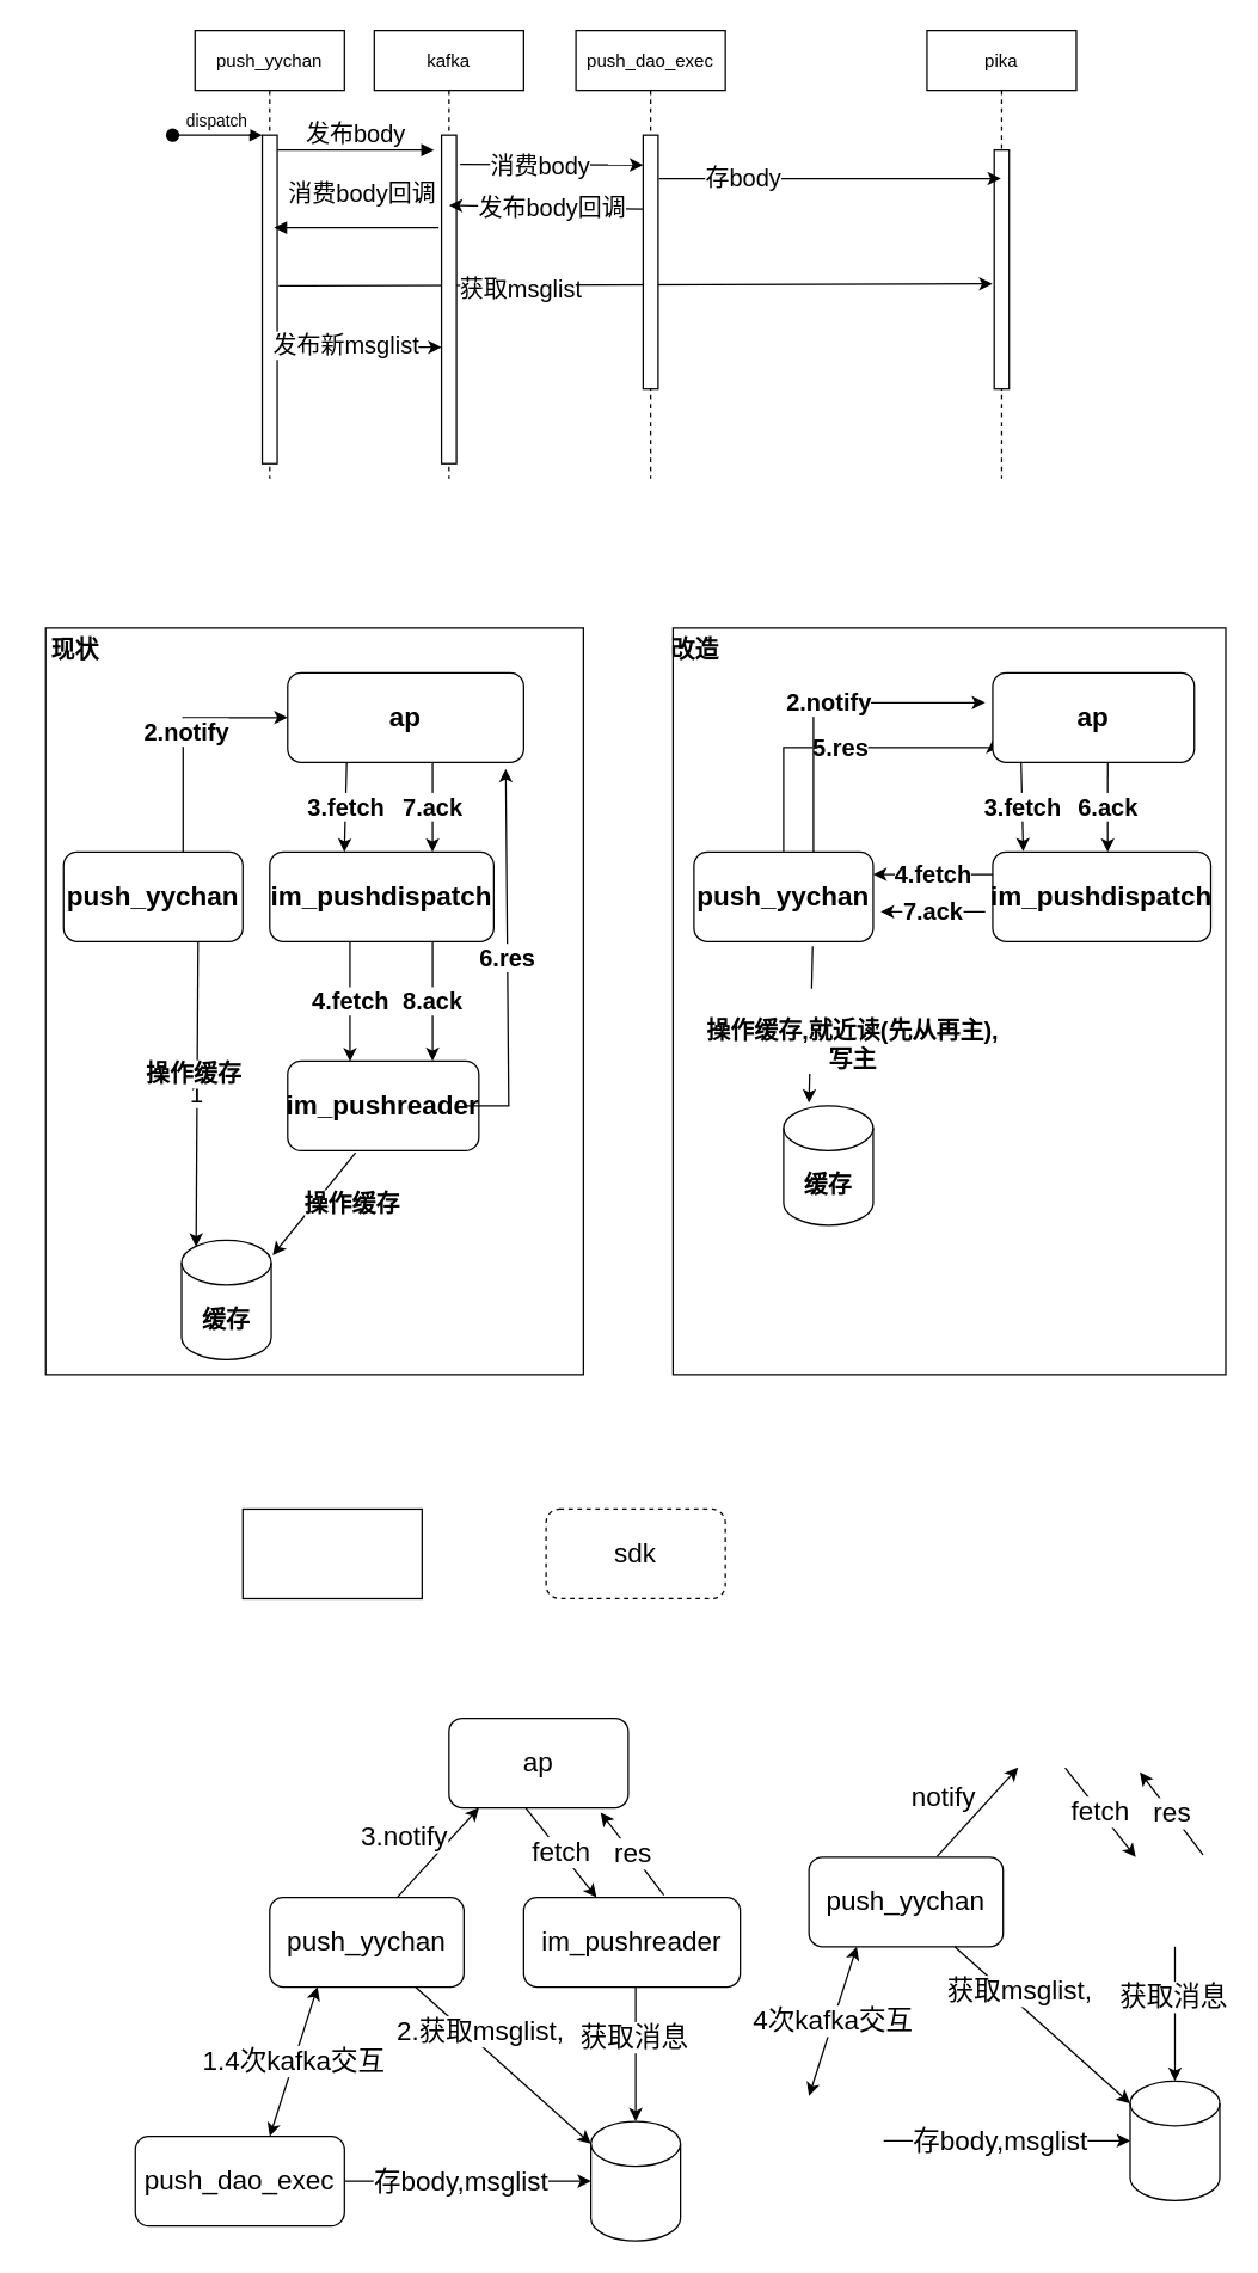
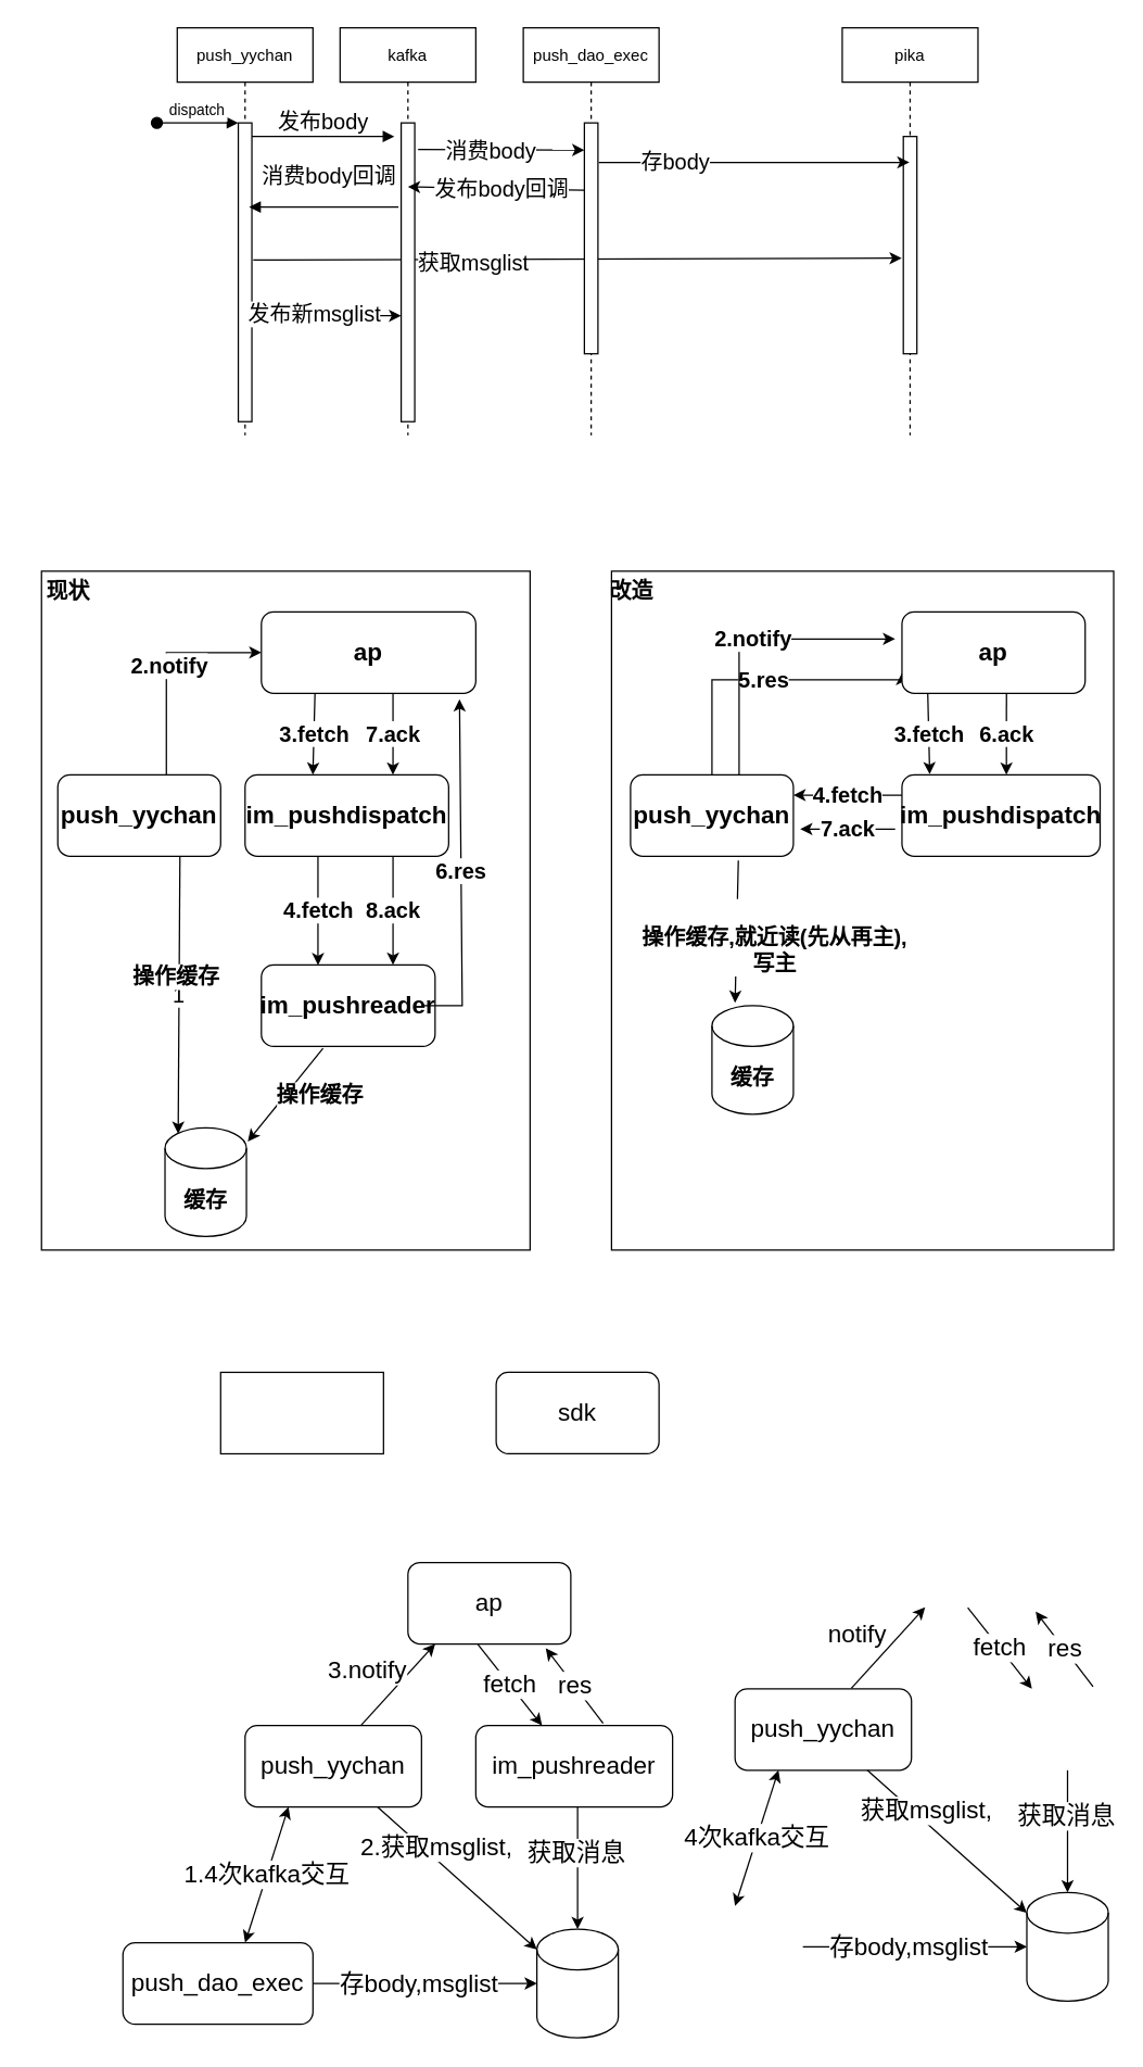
- <mxCell id="53" value="sdk" style="rounded=1;whiteSpace=wrap;html=1;fontSize=18;fontColor=#000000;dashed=1;" vertex="1" parent="1"><mxGeometry x="365" y="1010" width="120" height="60" as="geometry" /></mxCell>
+ <mxCell id="53" value="sdk" style="rounded=1;whiteSpace=wrap;html=1;fontSize=18;fontColor=#000000;" vertex="1" parent="1"><mxGeometry x="365" y="1010" width="120" height="60" as="geometry" /></mxCell>
